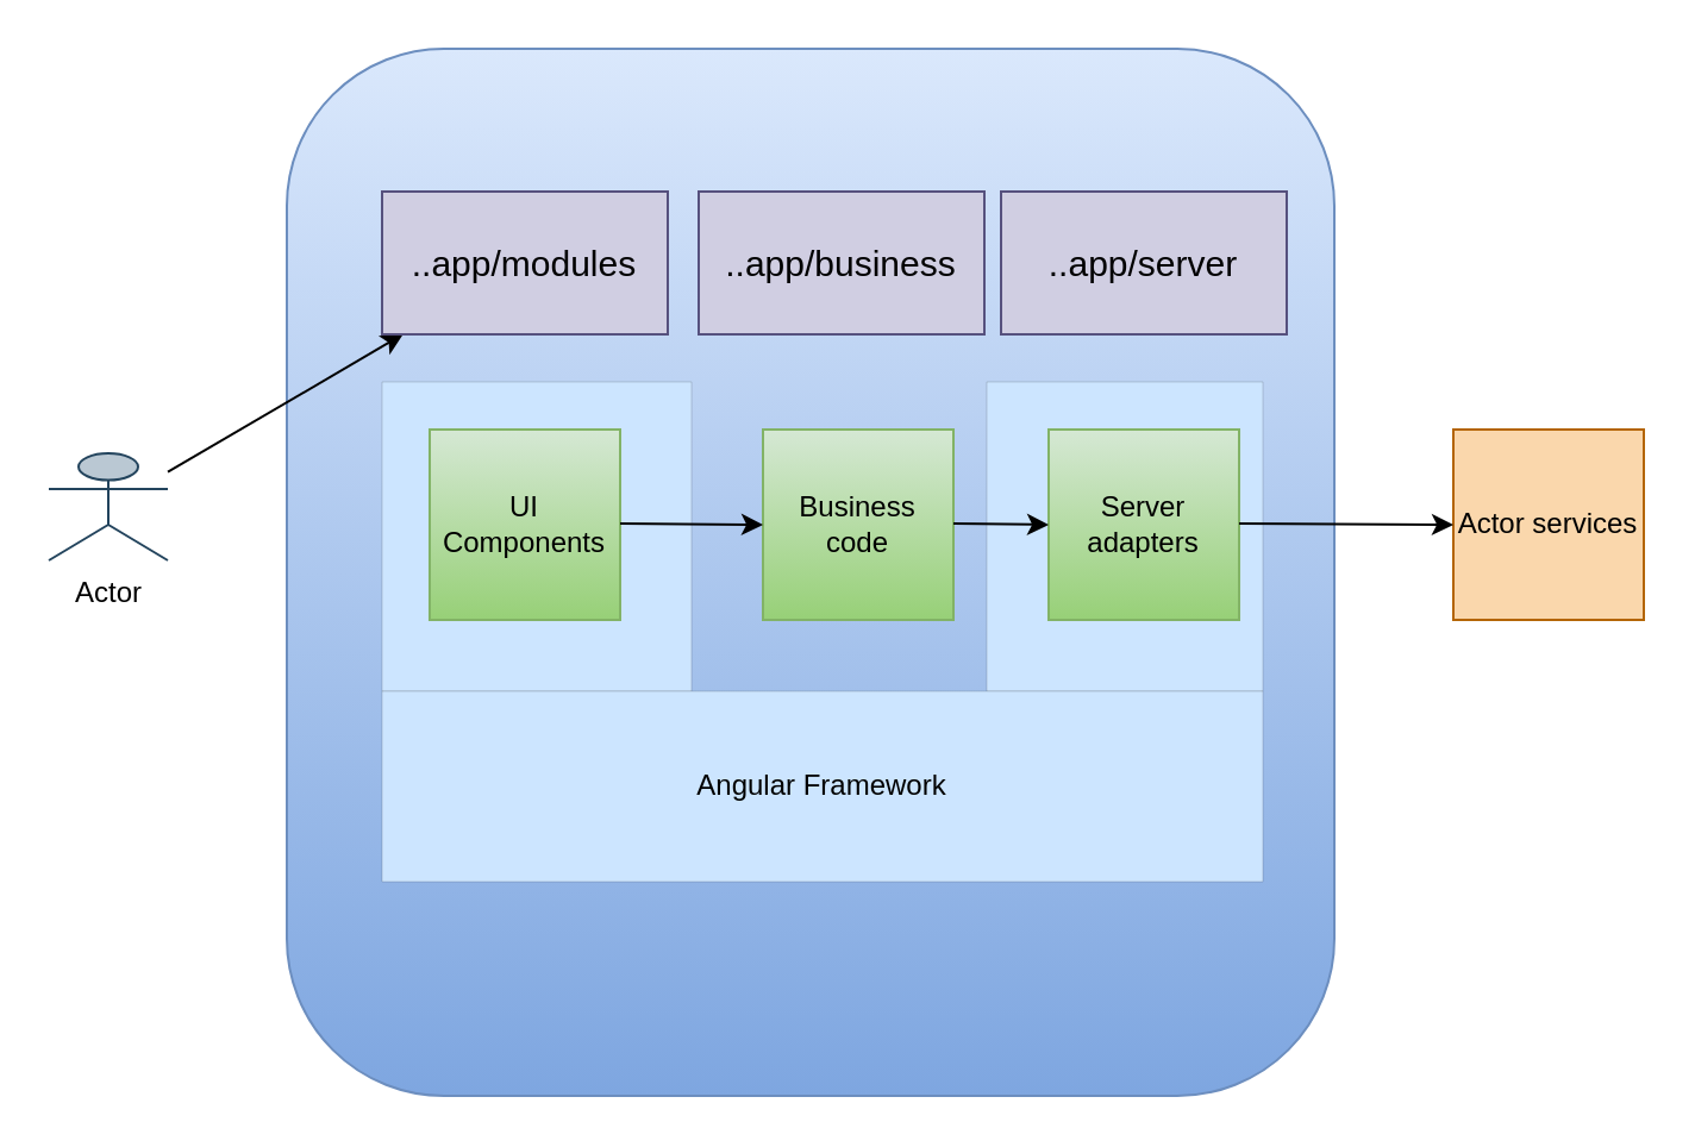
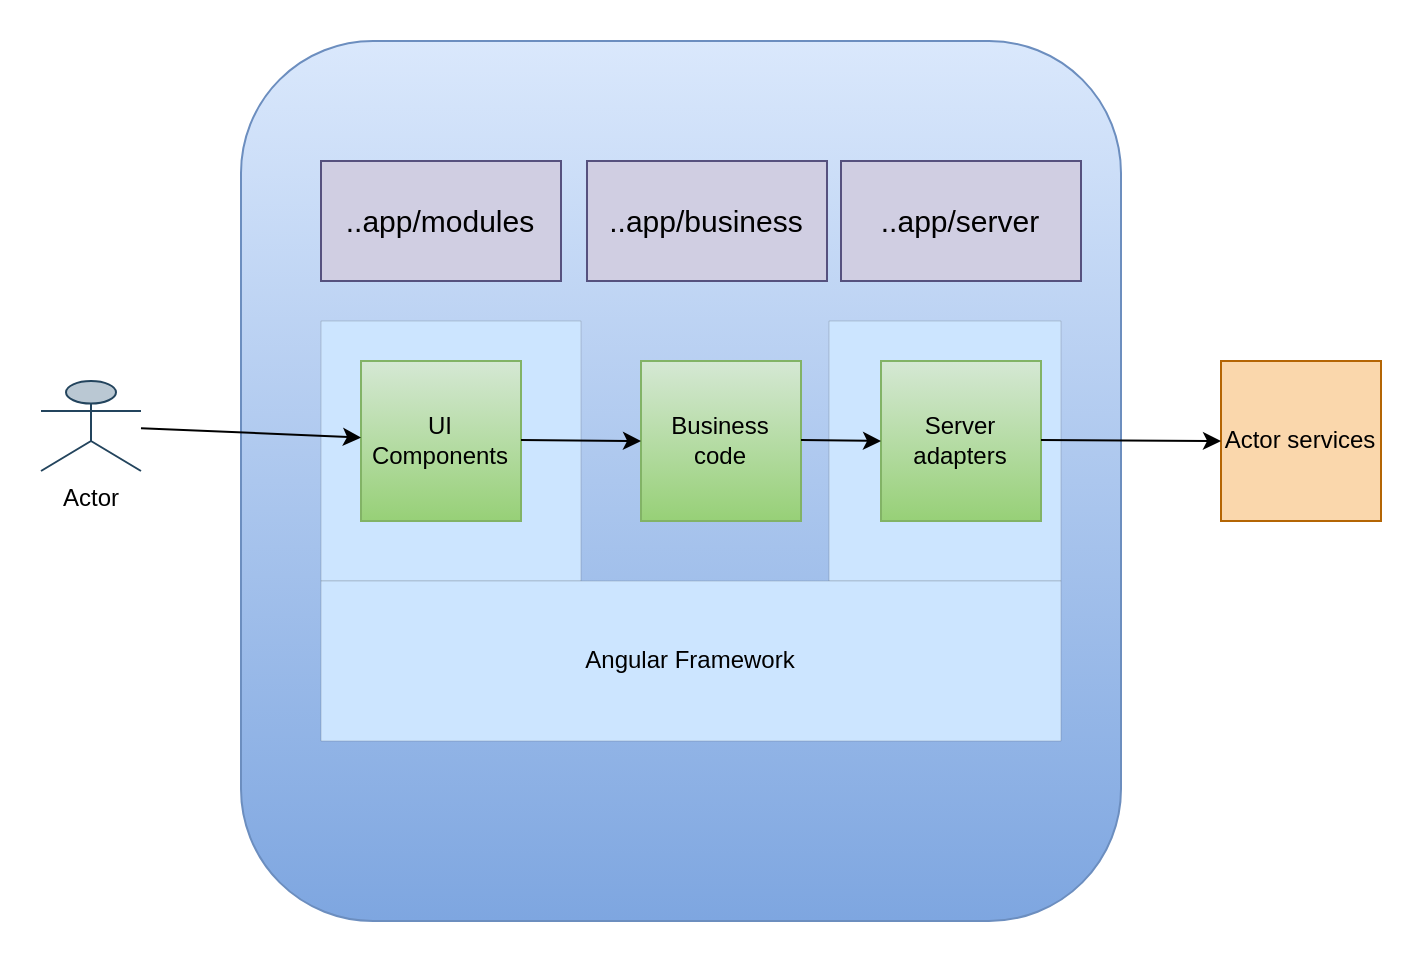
- <mxCell id="10" value="" style="endArrow=classic;html=1;rounded=0;" edge="1" parent="1" source="9" target="15"><mxGeometry width="50" height="50" relative="1" as="geometry"><mxPoint x="320" y="370" as="sourcePoint" /><mxPoint x="370" y="320" as="targetPoint" /></mxGeometry></mxCell>
+ <mxCell id="10" value="" style="endArrow=classic;html=1;rounded=0;" edge="1" parent="1" source="9" target="8"><mxGeometry width="50" height="50" relative="1" as="geometry"><mxPoint x="320" y="370" as="sourcePoint" /><mxPoint x="370" y="320" as="targetPoint" /></mxGeometry></mxCell>
